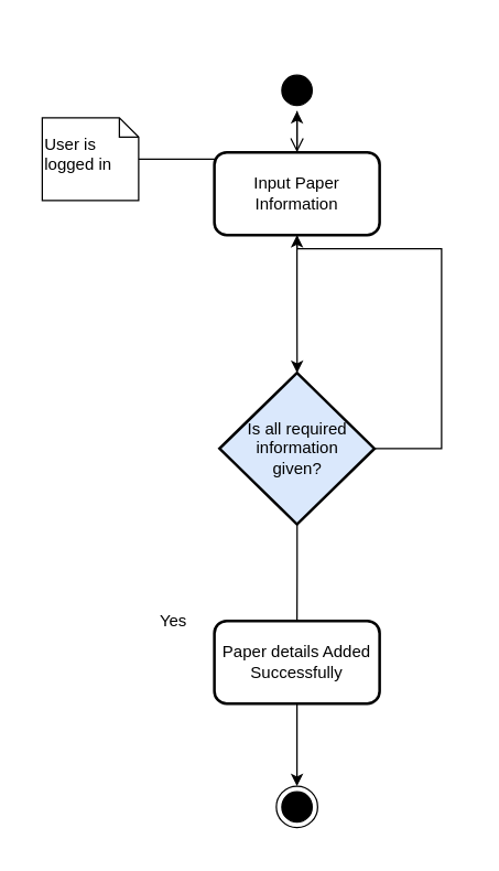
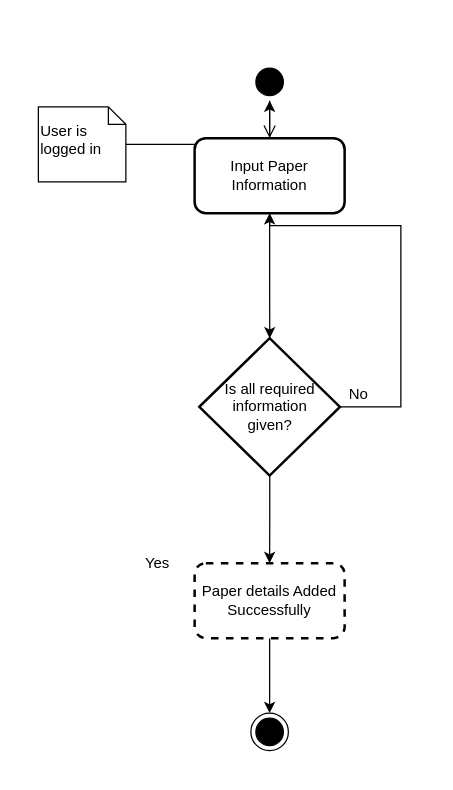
+ <mxCell id="14" value="No" style="text;html=1;align=center;verticalAlign=middle;resizable=0;points=[];autosize=1;" vertex="1" parent="1"><mxGeometry x="271.25" y="305" width="30" height="20" as="geometry" /></mxCell>
- <mxCell id="11" value="Is all required information &lt;br&gt;given?" style="rhombus;whiteSpace=wrap;html=1;rounded=1;strokeWidth=2;arcSize=0;fillColor=#dae8fc;" vertex="1" parent="1"><mxGeometry x="158.75" y="270" width="112.5" height="110" as="geometry" /></mxCell>
+ <mxCell id="11" value="Is all required information &lt;br&gt;given?" style="rhombus;whiteSpace=wrap;html=1;rounded=1;strokeWidth=2;arcSize=0;" vertex="1" parent="1"><mxGeometry x="158.75" y="270" width="112.5" height="110" as="geometry" /></mxCell>
- <mxCell id="9" value="" style="edgeStyle=orthogonalEdgeStyle;rounded=0;orthogonalLoop=1;jettySize=auto;html=1;strokeColor=#000000;endArrow=none;" edge="1" parent="1" source="11" target="16"><mxGeometry relative="1" as="geometry"><mxPoint x="215" y="430" as="targetPoint" /></mxGeometry></mxCell>
+ <mxCell id="9" value="" style="edgeStyle=orthogonalEdgeStyle;rounded=0;orthogonalLoop=1;jettySize=auto;html=1;strokeColor=#000000;" edge="1" parent="1" source="11" target="16"><mxGeometry relative="1" as="geometry"><mxPoint x="215" y="430" as="targetPoint" /></mxGeometry></mxCell>
- <mxCell id="16" value="Paper details Added Successfully" style="rounded=1;whiteSpace=wrap;html=1;strokeColor=#000000;strokeWidth=2;" vertex="1" parent="1"><mxGeometry x="155" y="450" width="120" height="60" as="geometry" /></mxCell>
+ <mxCell id="16" value="Paper details Added Successfully" style="rounded=1;whiteSpace=wrap;html=1;strokeColor=#000000;strokeWidth=2;dashed=1;" vertex="1" parent="1"><mxGeometry x="155" y="450" width="120" height="60" as="geometry" /></mxCell>
